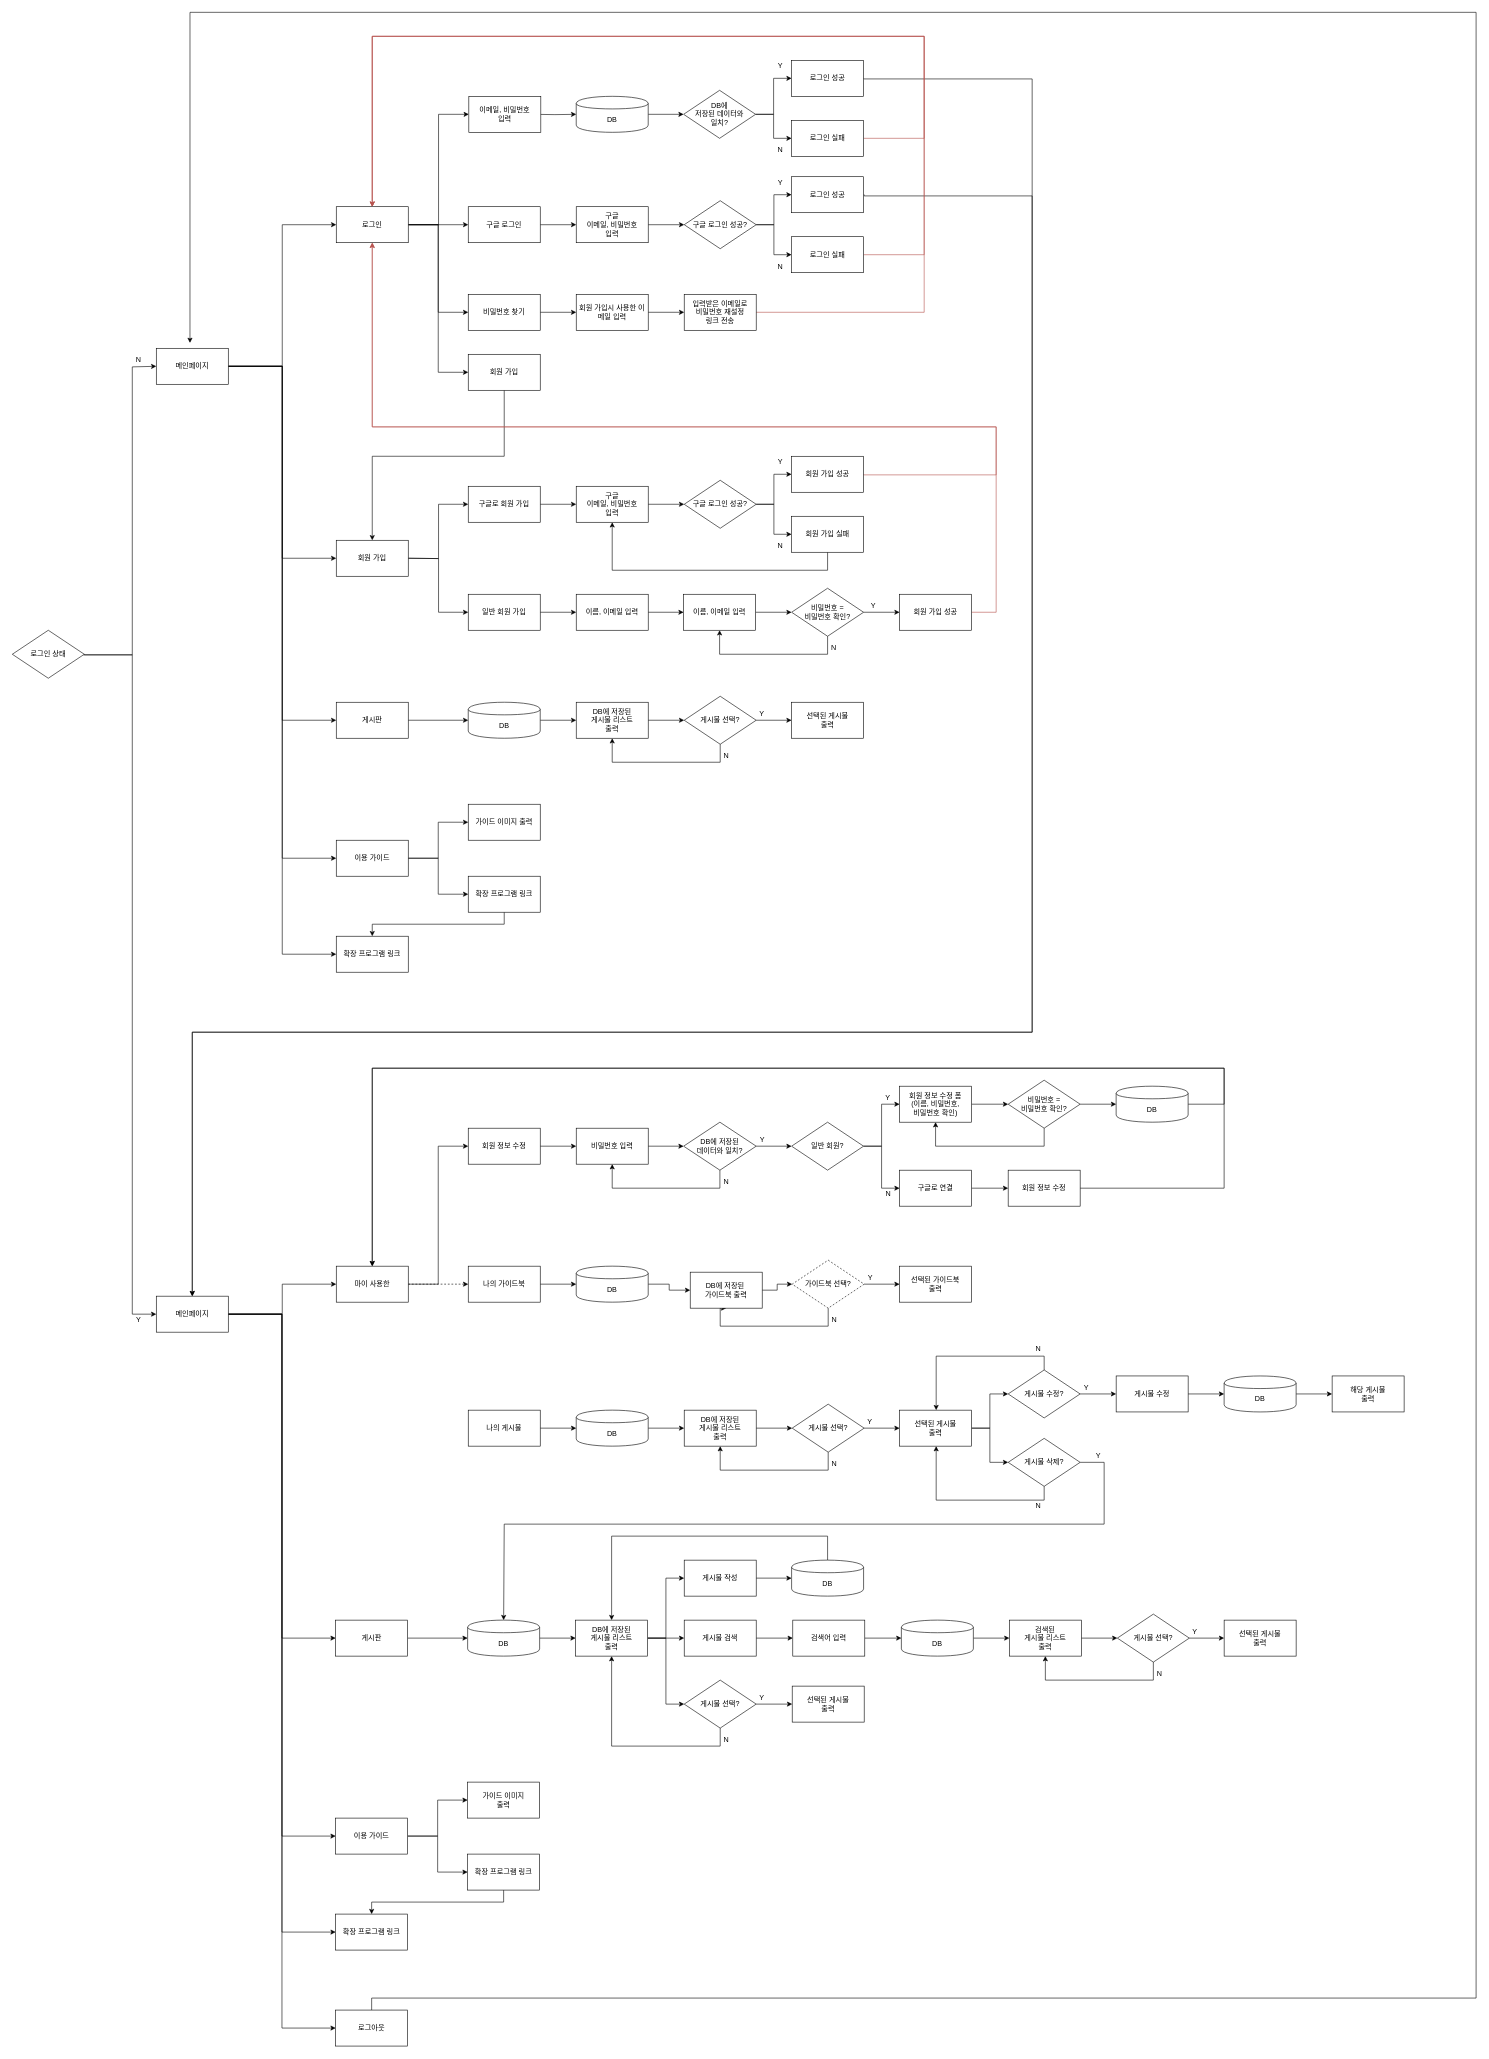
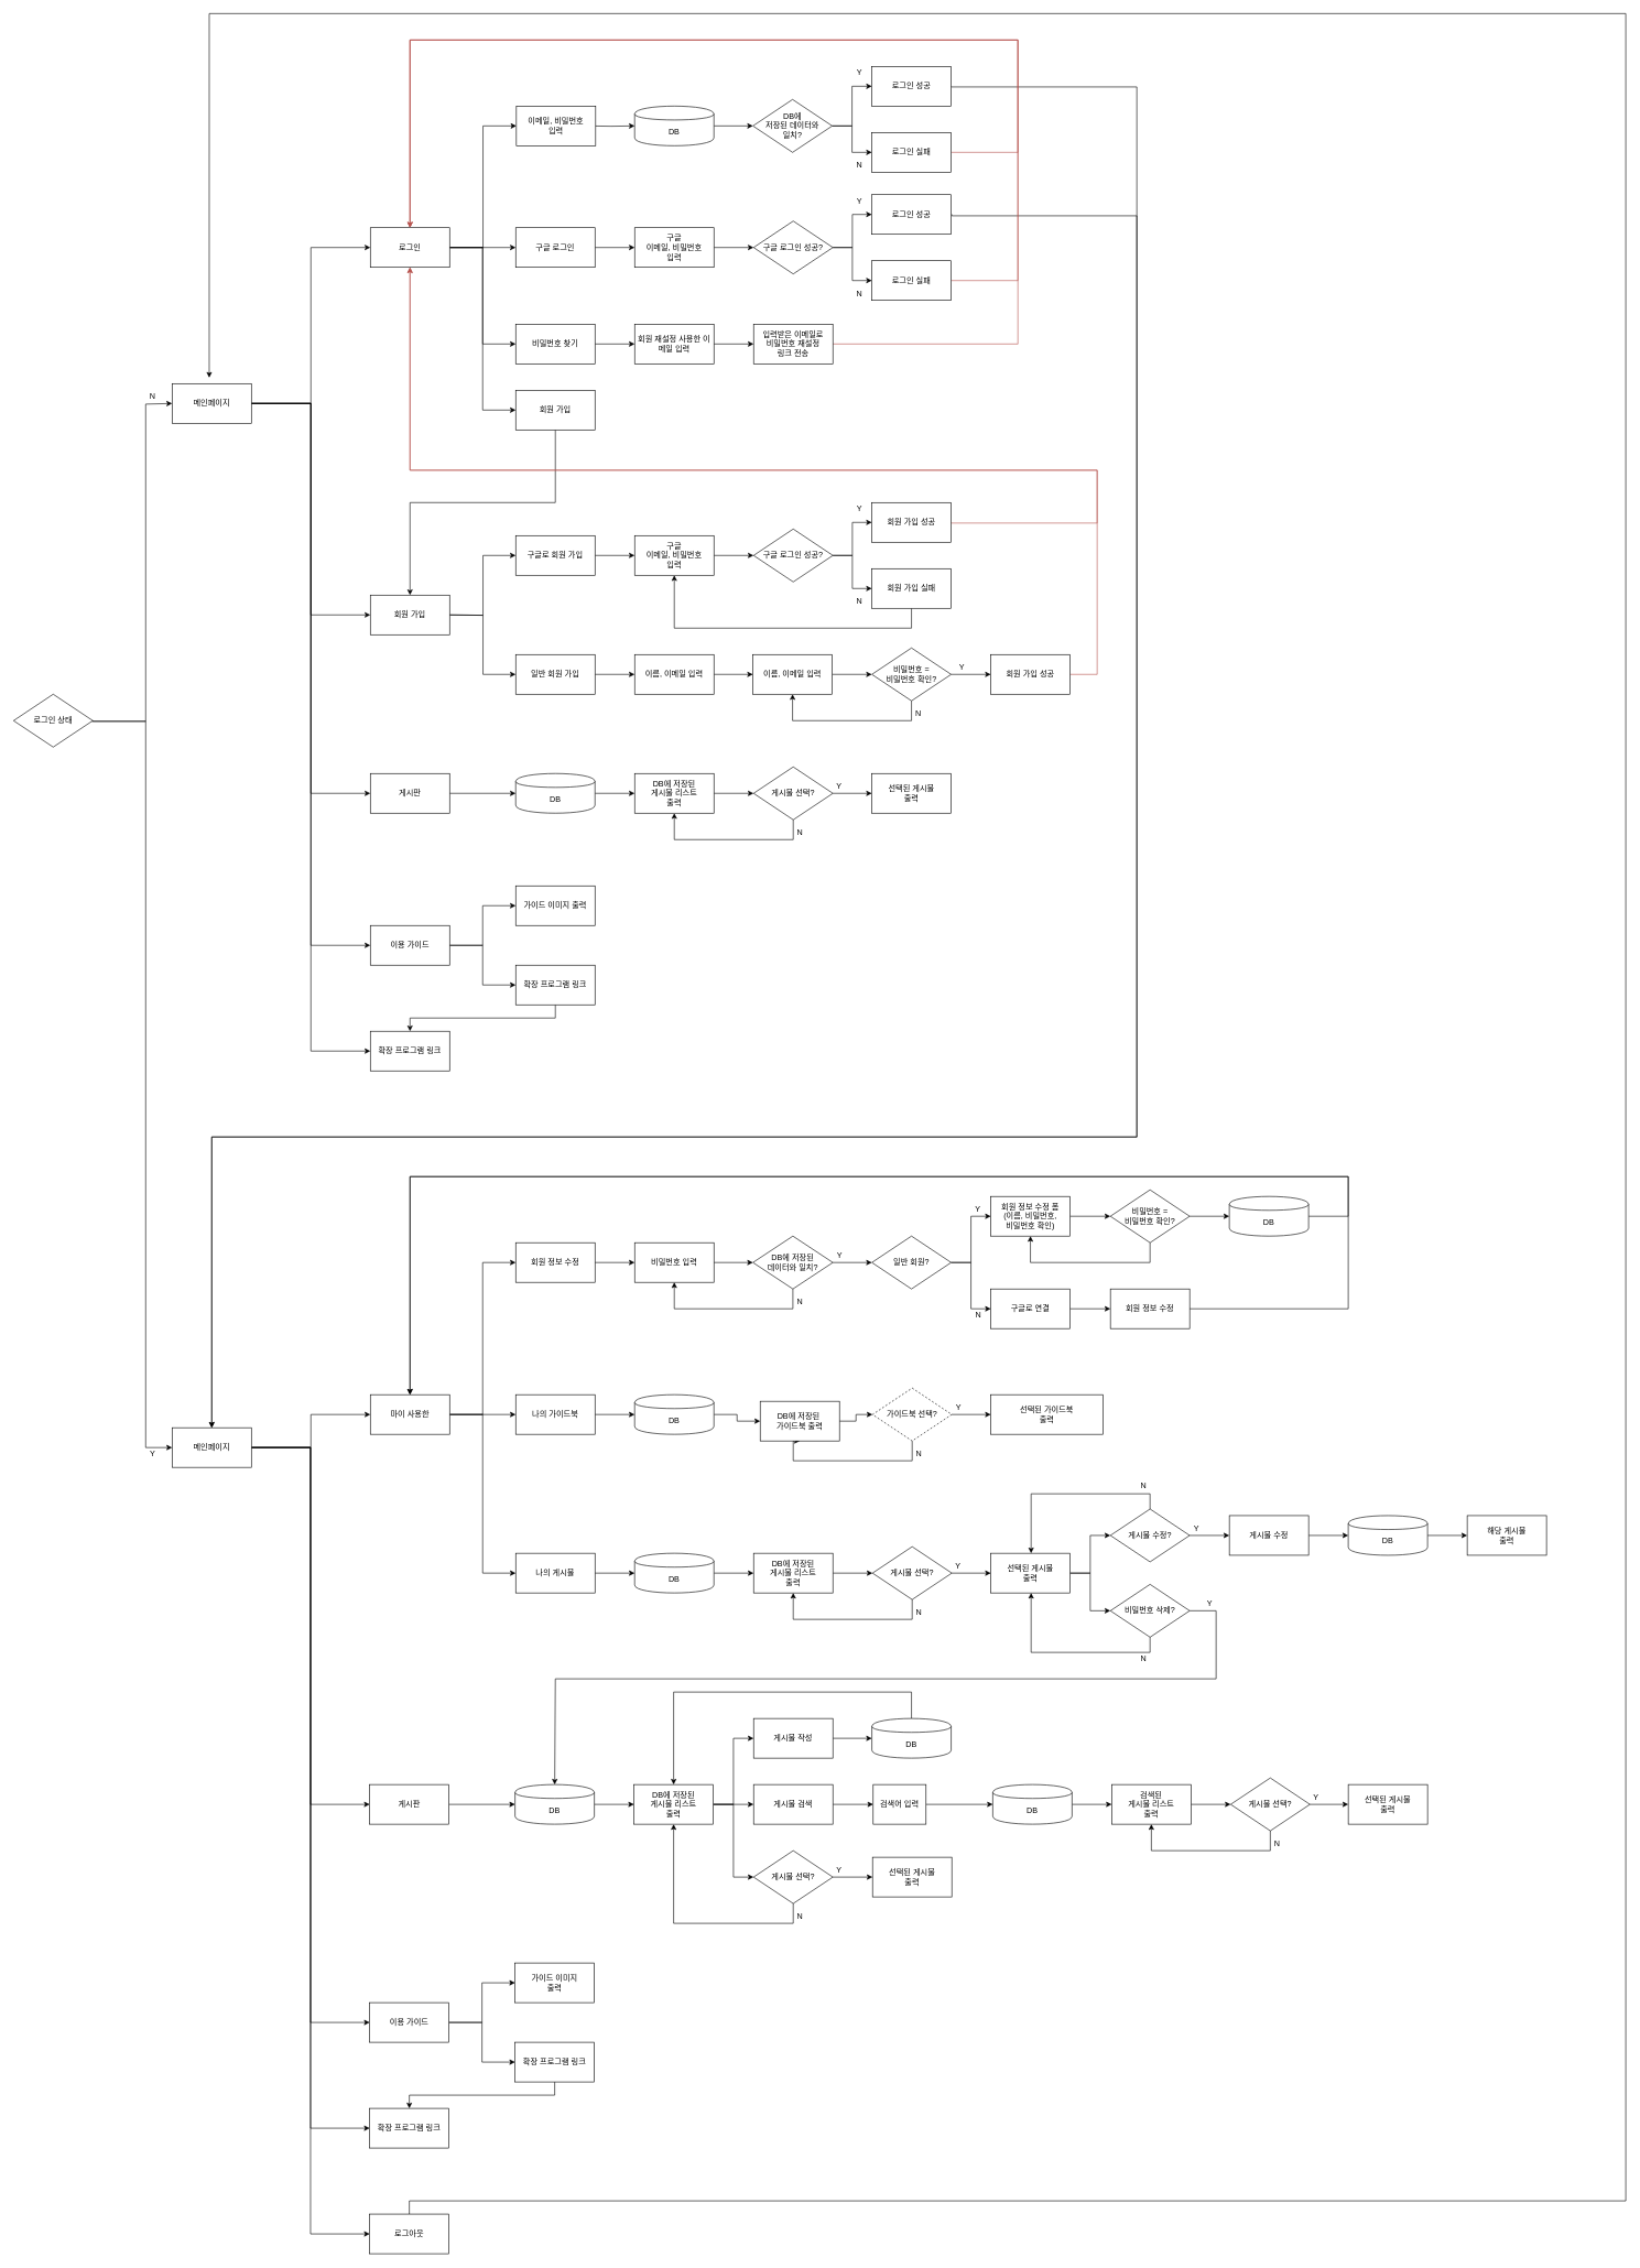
- <mxCell id="36" value="회원 가입시 사용한 이메일 입력" style="rounded=0;whiteSpace=wrap;html=1;align=center;" vertex="1" parent="1"><mxGeometry x="960" y="490" width="120" height="60" as="geometry" /></mxCell>
+ <mxCell id="36" value="회원 재설정 사용한 이메일 입력" style="rounded=0;whiteSpace=wrap;html=1;align=center;" vertex="1" parent="1"><mxGeometry x="960" y="490" width="120" height="60" as="geometry" /></mxCell>
- <mxCell id="89" style="edgeStyle=orthogonalEdgeStyle;rounded=0;orthogonalLoop=1;jettySize=auto;html=1;exitX=1;exitY=0.5;exitDx=0;exitDy=0;entryX=0;entryY=0.5;entryDx=0;entryDy=0;strokeWidth=1;dashed=1;" edge="1" parent="1" source="91" target="101"><mxGeometry relative="1" as="geometry" /></mxCell>
+ <mxCell id="89" style="edgeStyle=orthogonalEdgeStyle;rounded=0;orthogonalLoop=1;jettySize=auto;html=1;exitX=1;exitY=0.5;exitDx=0;exitDy=0;entryX=0;entryY=0.5;entryDx=0;entryDy=0;strokeWidth=1;" edge="1" parent="1" source="91" target="101"><mxGeometry relative="1" as="geometry" /></mxCell>
- <mxCell id="188" value="선택된 가이드북&lt;br&gt;출력" style="rounded=0;whiteSpace=wrap;html=1;align=center;" vertex="1" parent="1"><mxGeometry x="1499" y="2110" width="120" height="60" as="geometry" /></mxCell>
+ <mxCell id="188" value="선택된 가이드북&lt;br&gt;출력" style="rounded=0;whiteSpace=wrap;html=1;align=center;" vertex="1" parent="1"><mxGeometry x="1499" y="2110" width="170" height="60" as="geometry" /></mxCell>
+ <mxCell id="90" style="edgeStyle=orthogonalEdgeStyle;rounded=0;orthogonalLoop=1;jettySize=auto;html=1;entryX=0;entryY=0.5;entryDx=0;entryDy=0;strokeWidth=1;" edge="1" parent="1" source="91" target="103"><mxGeometry relative="1" as="geometry" /></mxCell>
- <mxCell id="156" value="게시물 삭제?" style="rhombus;whiteSpace=wrap;html=1;align=center;" vertex="1" parent="1"><mxGeometry x="1680" y="2397" width="120" height="80" as="geometry" /></mxCell>
+ <mxCell id="156" value="비밀번호 삭제?" style="rhombus;whiteSpace=wrap;html=1;align=center;" vertex="1" parent="1"><mxGeometry x="1680" y="2397" width="120" height="80" as="geometry" /></mxCell>
- <mxCell id="204" value="검색어 입력" style="rounded=0;whiteSpace=wrap;html=1;align=center;" vertex="1" parent="1"><mxGeometry x="1321" y="2700" width="120" height="60" as="geometry" /></mxCell>
+ <mxCell id="204" value="검색어 입력" style="rounded=0;whiteSpace=wrap;html=1;align=center;" vertex="1" parent="1"><mxGeometry x="1321" y="2700" width="80" height="60" as="geometry" /></mxCell>
